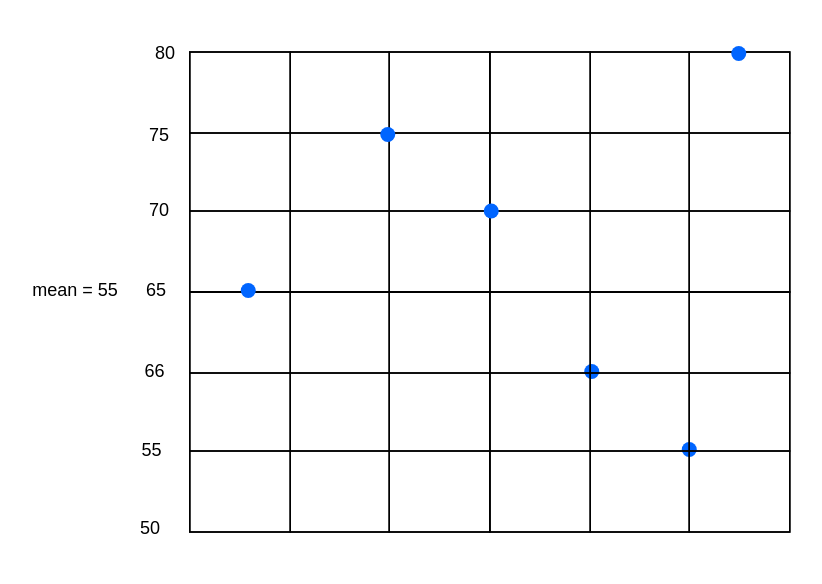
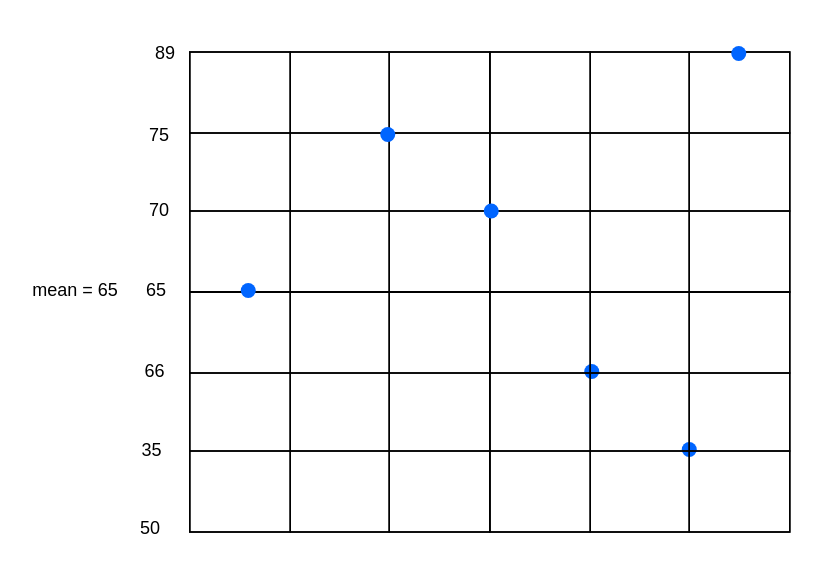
- <mxCell id="64" value="80" style="text;html=1;align=center;verticalAlign=middle;whiteSpace=wrap;rounded=0;" vertex="1" parent="1"><mxGeometry x="80" y="20" width="60" height="30" as="geometry" /></mxCell>
+ <mxCell id="64" value="89" style="text;html=1;align=center;verticalAlign=middle;whiteSpace=wrap;rounded=0;" vertex="1" parent="1"><mxGeometry x="80" y="20" width="60" height="30" as="geometry" /></mxCell>
- <mxCell id="60" value="mean = 55" style="text;html=1;align=center;verticalAlign=middle;whiteSpace=wrap;rounded=0;" vertex="1" parent="1"><mxGeometry x="20" y="178" width="60" height="30" as="geometry" /></mxCell>
+ <mxCell id="60" value="mean = 65" style="text;html=1;align=center;verticalAlign=middle;whiteSpace=wrap;rounded=0;" vertex="1" parent="1"><mxGeometry x="20" y="178" width="60" height="30" as="geometry" /></mxCell>
- <mxCell id="66" value="55" style="text;html=1;align=center;verticalAlign=middle;whiteSpace=wrap;rounded=0;" vertex="1" parent="1"><mxGeometry x="71" y="285" width="60" height="30" as="geometry" /></mxCell>
+ <mxCell id="66" value="35" style="text;html=1;align=center;verticalAlign=middle;whiteSpace=wrap;rounded=0;" vertex="1" parent="1"><mxGeometry x="71" y="285" width="60" height="30" as="geometry" /></mxCell>
